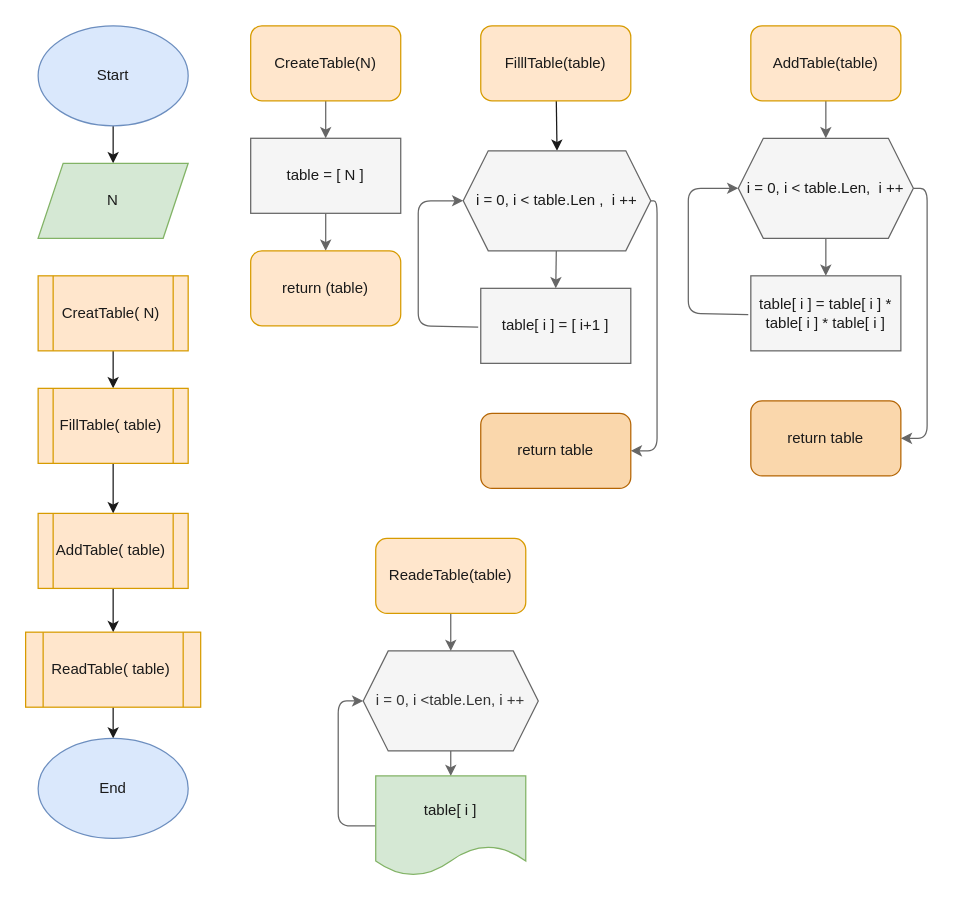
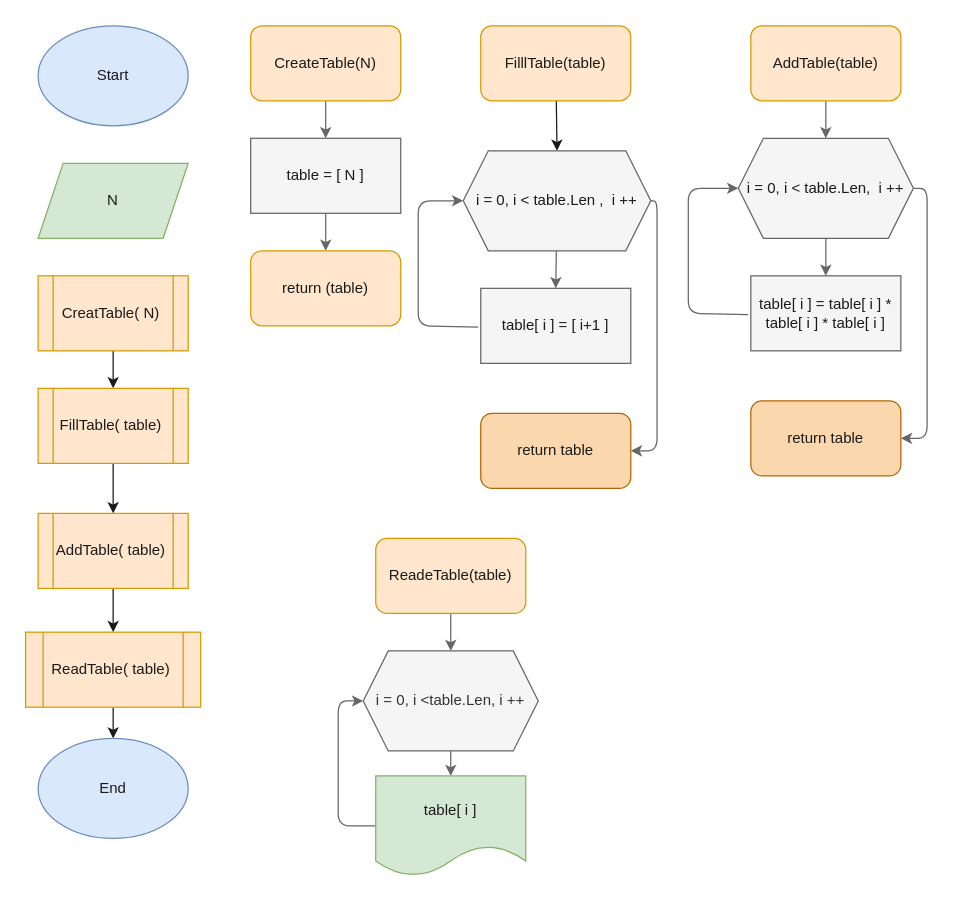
- <mxCell id="2" value="" style="edgeStyle=none;html=1;fontColor=#1A1A1A;strokeColor=#1A1A1A;" edge="1" parent="1" source="3" target="4"><mxGeometry relative="1" as="geometry" /></mxCell>
